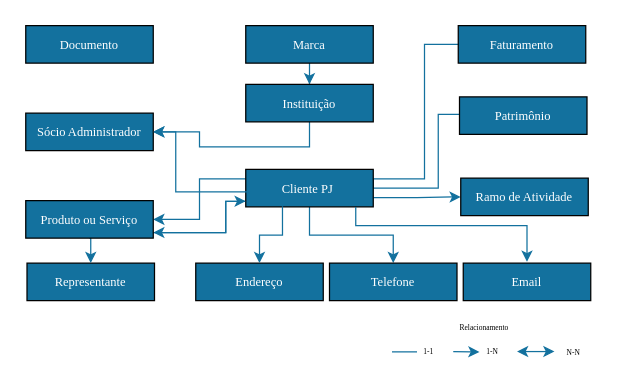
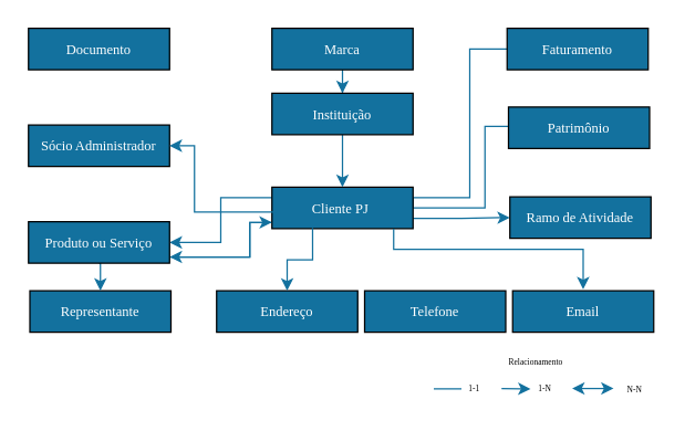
- <mxCell id="14" style="edgeStyle=orthogonalEdgeStyle;rounded=0;orthogonalLoop=1;jettySize=auto;html=1;exitX=0.5;exitY=1;exitDx=0;exitDy=0;strokeColor=#13719E;" edge="1" parent="1" source="15" target="29"><mxGeometry relative="1" as="geometry" /></mxCell>
+ <mxCell id="14" style="edgeStyle=orthogonalEdgeStyle;rounded=0;orthogonalLoop=1;jettySize=auto;html=1;exitX=0.5;exitY=1;exitDx=0;exitDy=0;entryX=0.5;entryY=0;entryDx=0;entryDy=0;strokeColor=#13719E;" edge="1" parent="1" source="15" target="10"><mxGeometry relative="1" as="geometry" /></mxCell>
- <mxCell id="4" style="edgeStyle=orthogonalEdgeStyle;rounded=0;orthogonalLoop=1;jettySize=auto;html=1;exitX=0.5;exitY=1;exitDx=0;exitDy=0;strokeColor=#13719E;" edge="1" parent="1" source="10" target="17"><mxGeometry relative="1" as="geometry" /></mxCell>
